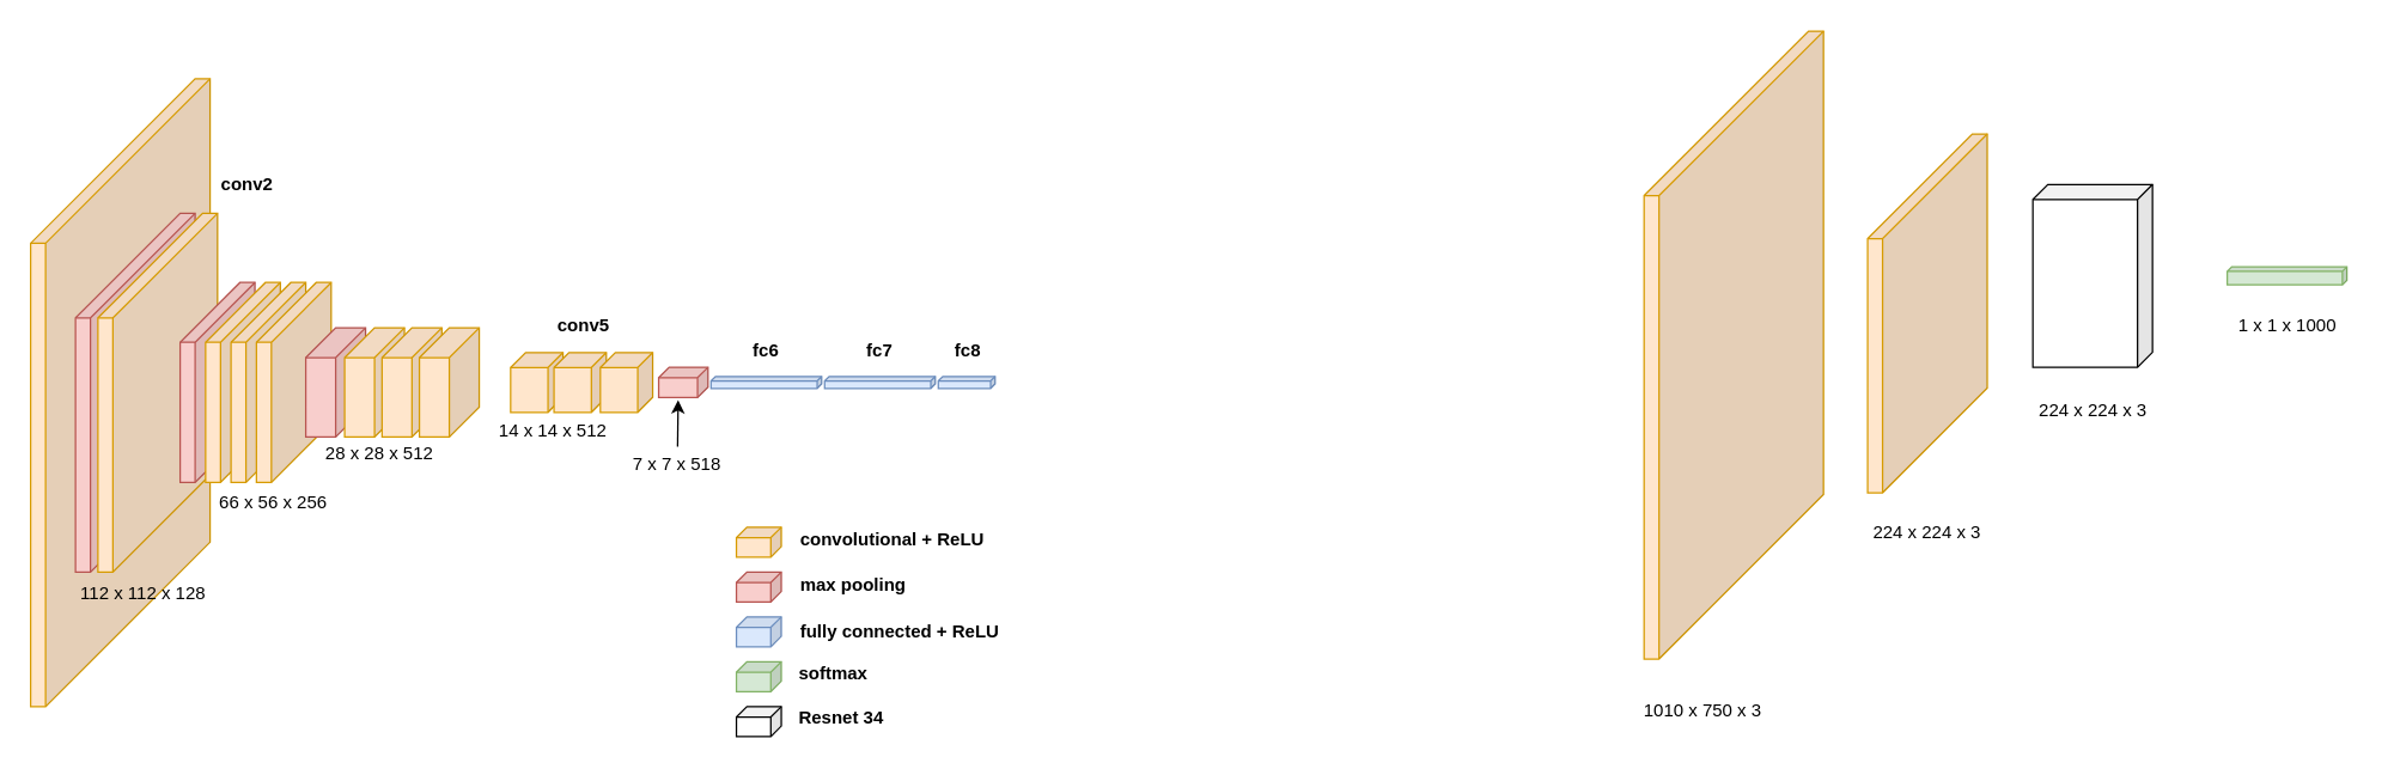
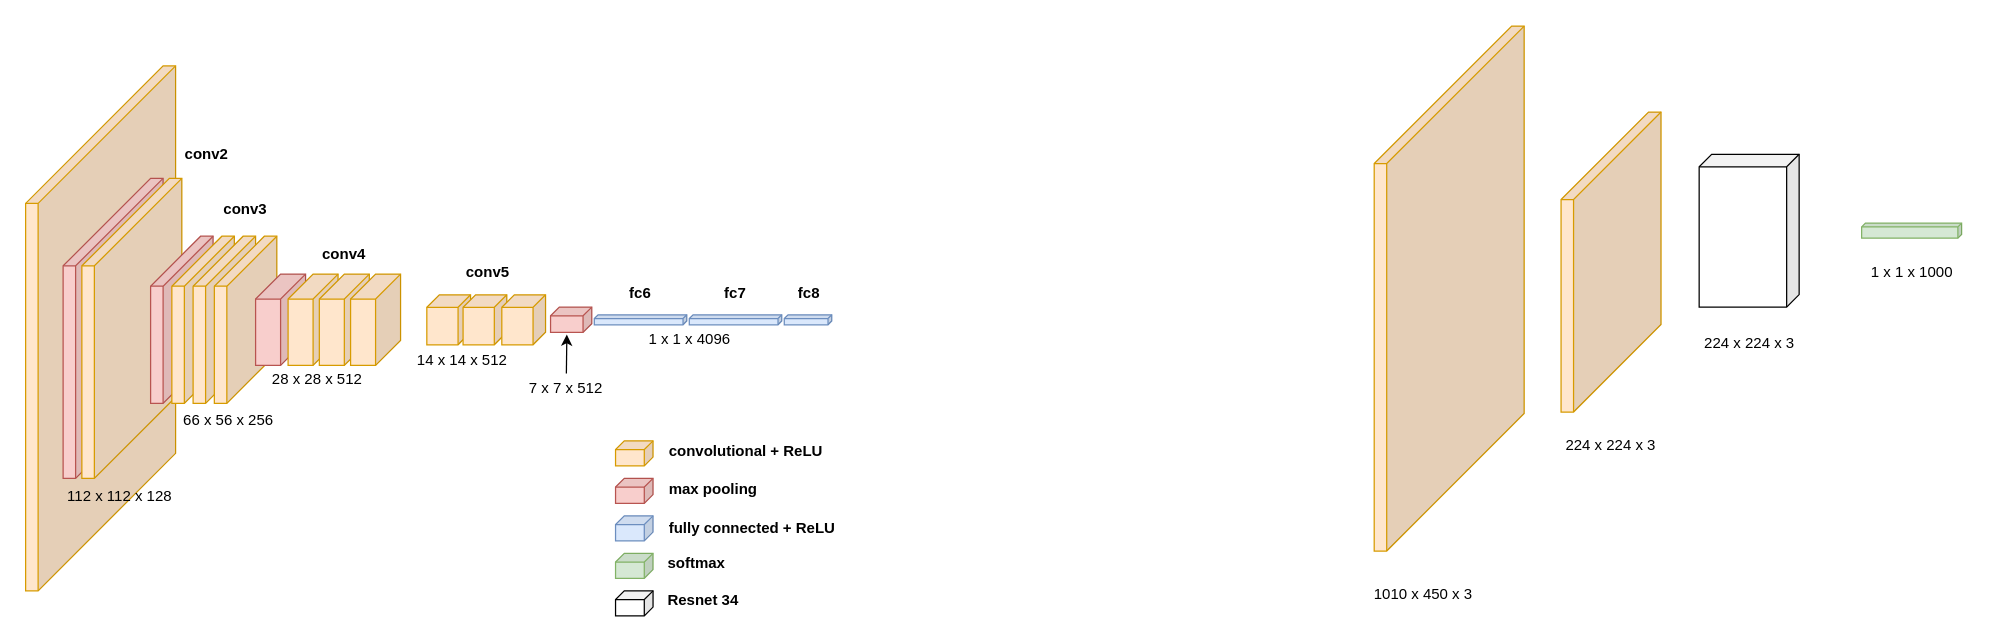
+ <mxCell id="27" value="&lt;b&gt;conv3&lt;/b&gt;" style="text;html=1;strokeColor=none;fillColor=none;align=center;verticalAlign=middle;whiteSpace=wrap;rounded=0;" parent="1" vertex="1"><mxGeometry x="176" y="152" width="40" height="30" as="geometry" /></mxCell>
+ <mxCell id="28" value="&lt;b&gt;conv4&lt;/b&gt;" style="text;html=1;strokeColor=none;fillColor=none;align=center;verticalAlign=middle;whiteSpace=wrap;rounded=0;" parent="1" vertex="1"><mxGeometry x="255" y="188.25" width="40" height="30" as="geometry" /></mxCell>
+ <mxCell id="42" value="1 x 1 x 4096" style="text;html=1;strokeColor=none;fillColor=none;align=center;verticalAlign=middle;whiteSpace=wrap;rounded=0;" parent="1" vertex="1"><mxGeometry x="502" y="259.13" width="99" height="24" as="geometry" /></mxCell>
- <mxCell id="40" value="7 x 7 x 518" style="text;html=1;strokeColor=none;fillColor=none;align=center;verticalAlign=middle;whiteSpace=wrap;rounded=0;" parent="1" vertex="1"><mxGeometry x="403" y="298.12" width="99" height="23.88" as="geometry" /></mxCell>
+ <mxCell id="40" value="7 x 7 x 512" style="text;html=1;strokeColor=none;fillColor=none;align=center;verticalAlign=middle;whiteSpace=wrap;rounded=0;" parent="1" vertex="1"><mxGeometry x="403" y="298.12" width="99" height="23.88" as="geometry" /></mxCell>
- <mxCell id="33" value="1010 x 750 x 3" style="text;html=1;strokeColor=none;fillColor=none;align=center;verticalAlign=middle;whiteSpace=wrap;rounded=0;" parent="1" vertex="1"><mxGeometry x="1089" y="460.13" width="99" height="30" as="geometry" /></mxCell>
+ <mxCell id="33" value="1010 x 450 x 3" style="text;html=1;strokeColor=none;fillColor=none;align=center;verticalAlign=middle;whiteSpace=wrap;rounded=0;" parent="1" vertex="1"><mxGeometry x="1089" y="460.13" width="99" height="30" as="geometry" /></mxCell>
